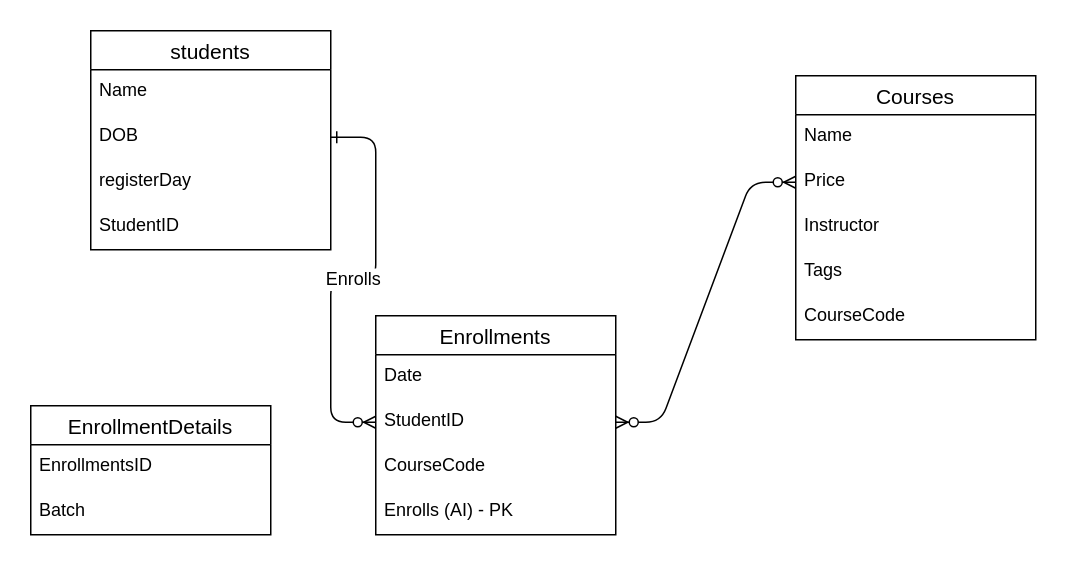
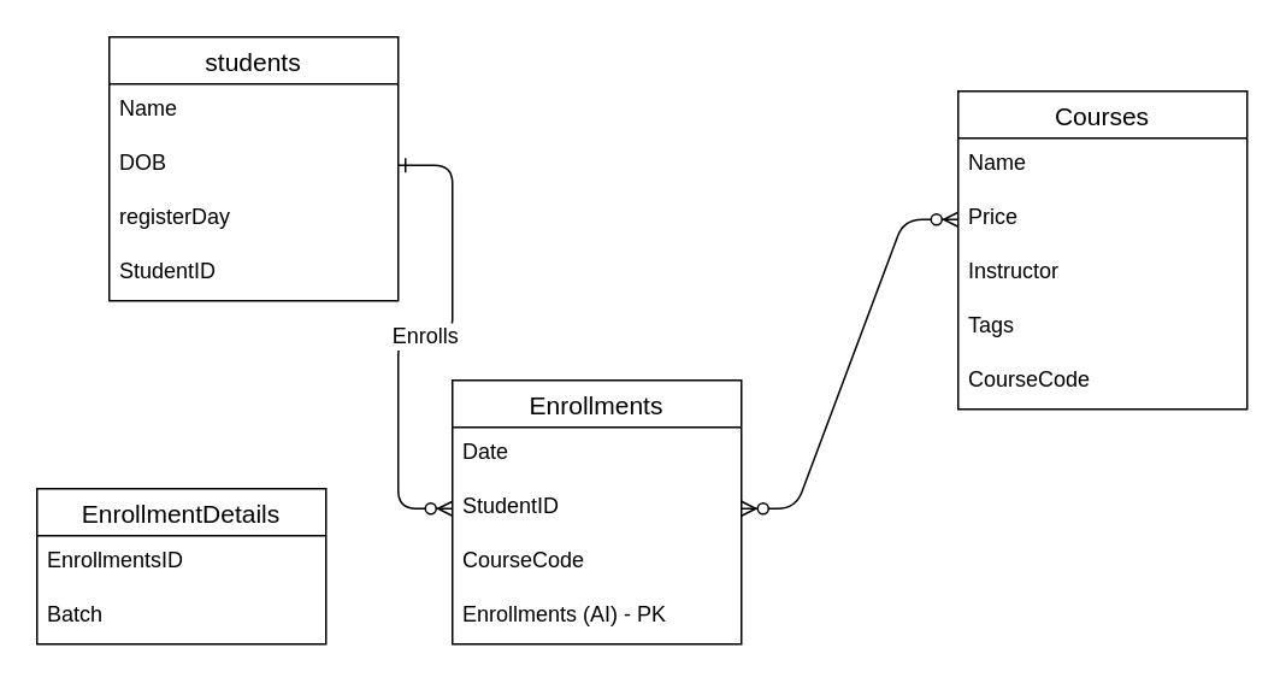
- <mxCell id="18" value="Enrolls (AI) - PK" style="text;strokeColor=none;fillColor=none;spacingLeft=4;spacingRight=4;overflow=hidden;rotatable=0;points=[[0,0.5],[1,0.5]];portConstraint=eastwest;fontSize=12;" vertex="1" parent="14"><mxGeometry y="116" width="160" height="30" as="geometry" /></mxCell>
+ <mxCell id="18" value="Enrollments (AI) - PK" style="text;strokeColor=none;fillColor=none;spacingLeft=4;spacingRight=4;overflow=hidden;rotatable=0;points=[[0,0.5],[1,0.5]];portConstraint=eastwest;fontSize=12;" vertex="1" parent="14"><mxGeometry y="116" width="160" height="30" as="geometry" /></mxCell>
